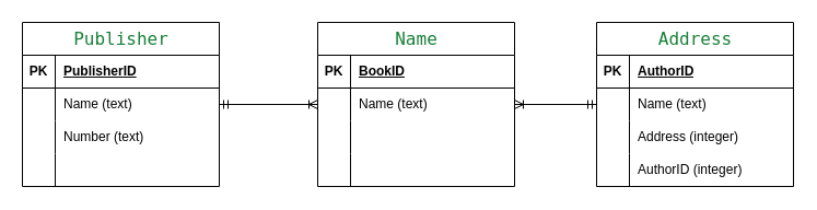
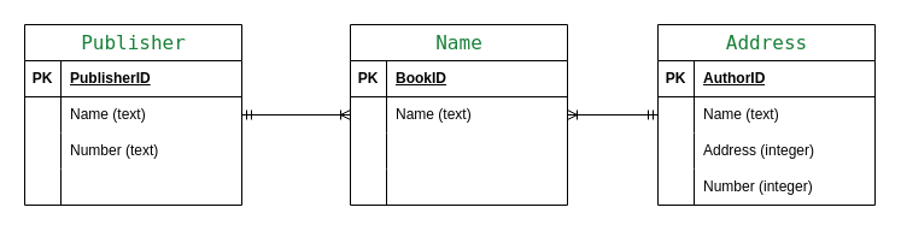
- <mxCell id="27" value="AuthorID (integer)" style="shape=partialRectangle;connectable=0;fillColor=none;top=0;left=0;bottom=0;right=0;align=left;spacingLeft=6;overflow=hidden;whiteSpace=wrap;html=1;" parent="25" vertex="1"><mxGeometry x="30" width="150" height="30" as="geometry"><mxRectangle width="150" height="30" as="alternateBounds" /></mxGeometry></mxCell>
+ <mxCell id="27" value="Number (integer)" style="shape=partialRectangle;connectable=0;fillColor=none;top=0;left=0;bottom=0;right=0;align=left;spacingLeft=6;overflow=hidden;whiteSpace=wrap;html=1;" parent="25" vertex="1"><mxGeometry x="30" width="150" height="30" as="geometry"><mxRectangle width="150" height="30" as="alternateBounds" /></mxGeometry></mxCell>
